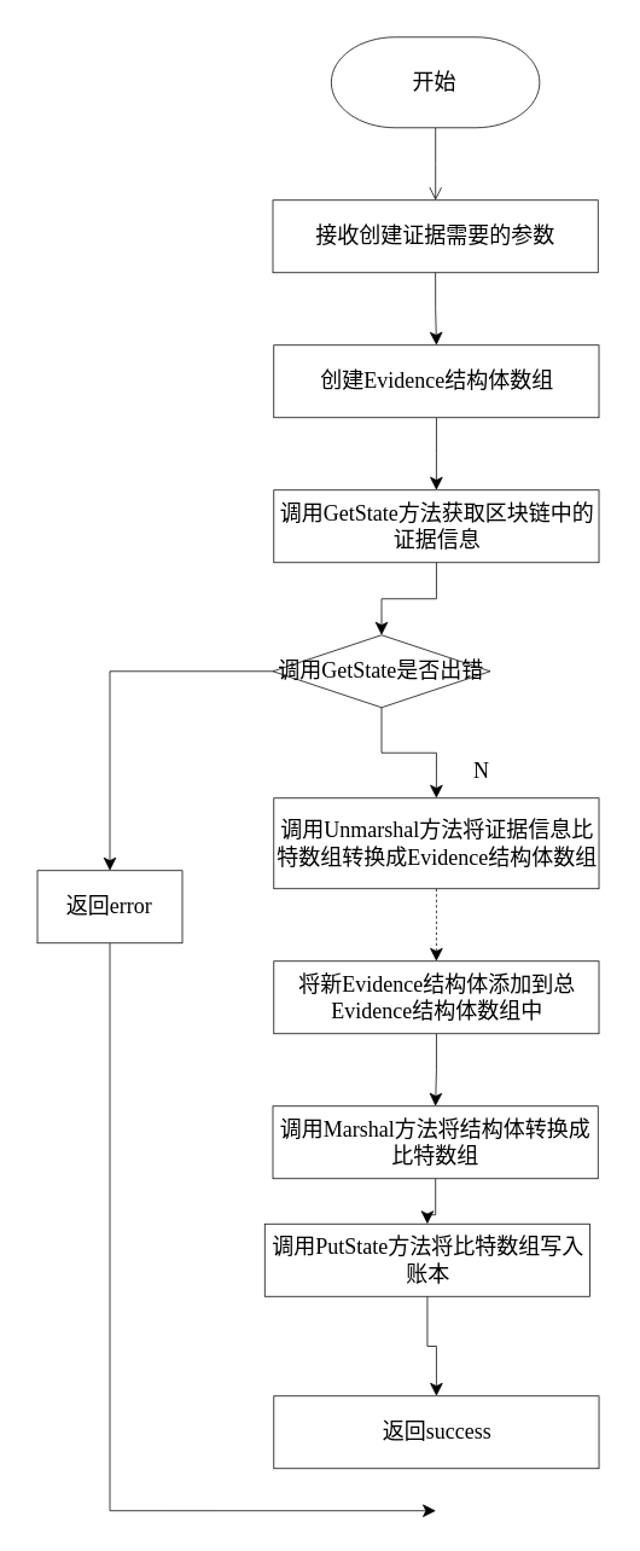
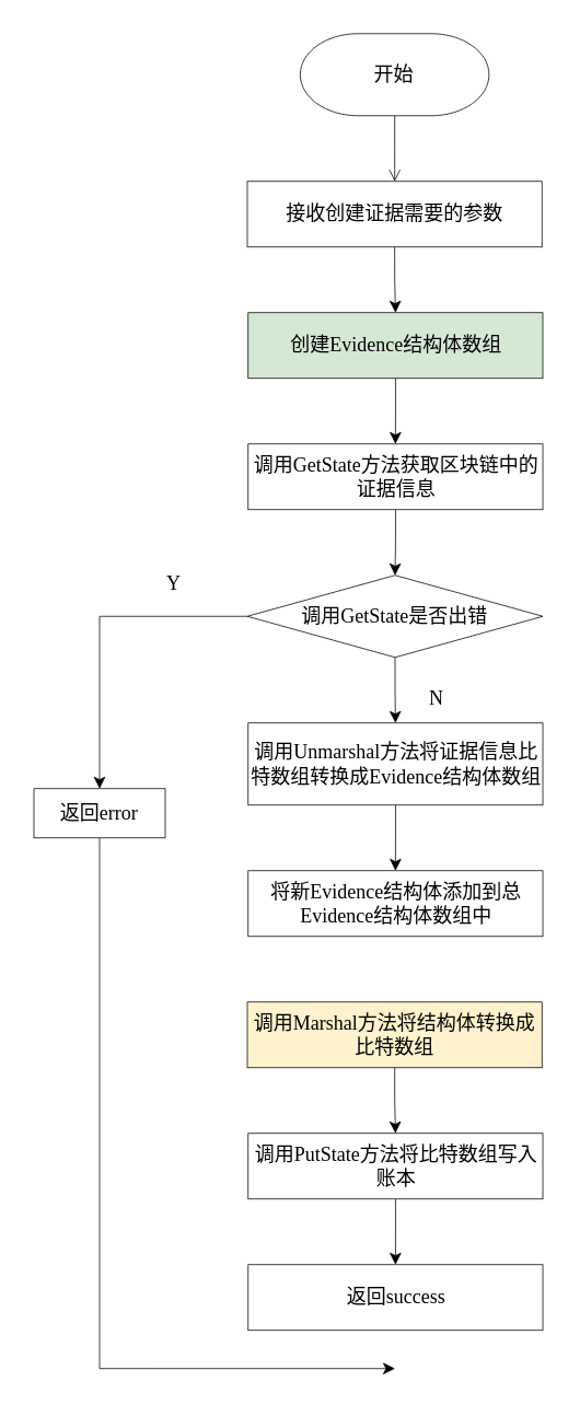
- <mxCell id="7" value="创建Evidence结构体数组" style="whiteSpace=wrap;html=1;strokeWidth=0.5;fontFamily=宋体;" parent="1" vertex="1"><mxGeometry x="150.51" y="190" width="179.5" height="40" as="geometry" /></mxCell>
+ <mxCell id="7" value="创建Evidence结构体数组" style="whiteSpace=wrap;html=1;strokeWidth=0.5;fontFamily=宋体;fillColor=#d5e8d4;" parent="1" vertex="1"><mxGeometry x="150.51" y="190" width="179.5" height="40" as="geometry" /></mxCell>
+ <mxCell id="9" value="Y" style="text;html=1;align=center;verticalAlign=middle;resizable=0;points=[];autosize=1;strokeColor=none;fillColor=none;fontFamily=宋体;strokeWidth=0.5;" parent="1" vertex="1"><mxGeometry x="90" y="340" width="30" height="30" as="geometry" /></mxCell>
- <mxCell id="18" value="调用GetState是否出错" style="rhombus;whiteSpace=wrap;html=1;strokeWidth=0.5;fontFamily=宋体;" parent="1" vertex="1"><mxGeometry x="150" y="350" width="120" height="40" as="geometry" /></mxCell>
+ <mxCell id="18" value="调用GetState是否出错" style="rhombus;whiteSpace=wrap;html=1;strokeWidth=0.5;fontFamily=宋体;" parent="1" vertex="1"><mxGeometry x="150" y="350" width="180" height="50" as="geometry" /></mxCell>
- <mxCell id="11" value="返回error" style="whiteSpace=wrap;html=1;strokeWidth=0.5;fontFamily=宋体;" parent="1" vertex="1"><mxGeometry x="20" y="480" width="80" height="40" as="geometry" /></mxCell>
+ <mxCell id="11" value="返回error" style="whiteSpace=wrap;html=1;strokeWidth=0.5;fontFamily=宋体;" parent="1" vertex="1"><mxGeometry x="20" y="480" width="80" height="30" as="geometry" /></mxCell>
- <mxCell id="14" style="edgeStyle=orthogonalEdgeStyle;rounded=0;orthogonalLoop=1;jettySize=auto;html=1;entryX=0.5;entryY=0;entryDx=0;entryDy=0;fontFamily=宋体;strokeWidth=0.5;dashed=1;" parent="1" source="15" target="20" edge="1"><mxGeometry relative="1" as="geometry" /></mxCell>
+ <mxCell id="14" style="edgeStyle=orthogonalEdgeStyle;rounded=0;orthogonalLoop=1;jettySize=auto;html=1;entryX=0.5;entryY=0;entryDx=0;entryDy=0;fontFamily=宋体;strokeWidth=0.5;" parent="1" source="15" target="20" edge="1"><mxGeometry relative="1" as="geometry" /></mxCell>
- <mxCell id="19" style="edgeStyle=orthogonalEdgeStyle;rounded=0;orthogonalLoop=1;jettySize=auto;html=1;entryX=0.5;entryY=0;entryDx=0;entryDy=0;fontFamily=宋体;strokeWidth=0.5;" parent="1" source="20" target="22" edge="1"><mxGeometry relative="1" as="geometry" /></mxCell>
- <mxCell id="22" value="调用Marshal方法将结构体转换成比特数组" style="whiteSpace=wrap;html=1;strokeWidth=0.5;fontFamily=宋体;" parent="1" vertex="1"><mxGeometry x="150" y="610" width="179.5" height="40" as="geometry" /></mxCell>
+ <mxCell id="22" value="调用Marshal方法将结构体转换成比特数组" style="whiteSpace=wrap;html=1;strokeWidth=0.5;fontFamily=宋体;fillColor=#fff2cc;" parent="1" vertex="1"><mxGeometry x="150" y="610" width="179.5" height="40" as="geometry" /></mxCell>
- <mxCell id="24" value="调用PutState方法将比特数组写入账本" style="whiteSpace=wrap;html=1;strokeWidth=0.5;fontFamily=宋体;" parent="1" vertex="1"><mxGeometry x="145.52" y="675" width="179.5" height="40" as="geometry" /></mxCell>
+ <mxCell id="24" value="调用PutState方法将比特数组写入账本" style="whiteSpace=wrap;html=1;strokeWidth=0.5;fontFamily=宋体;" parent="1" vertex="1"><mxGeometry x="150.52" y="690" width="179.5" height="40" as="geometry" /></mxCell>
